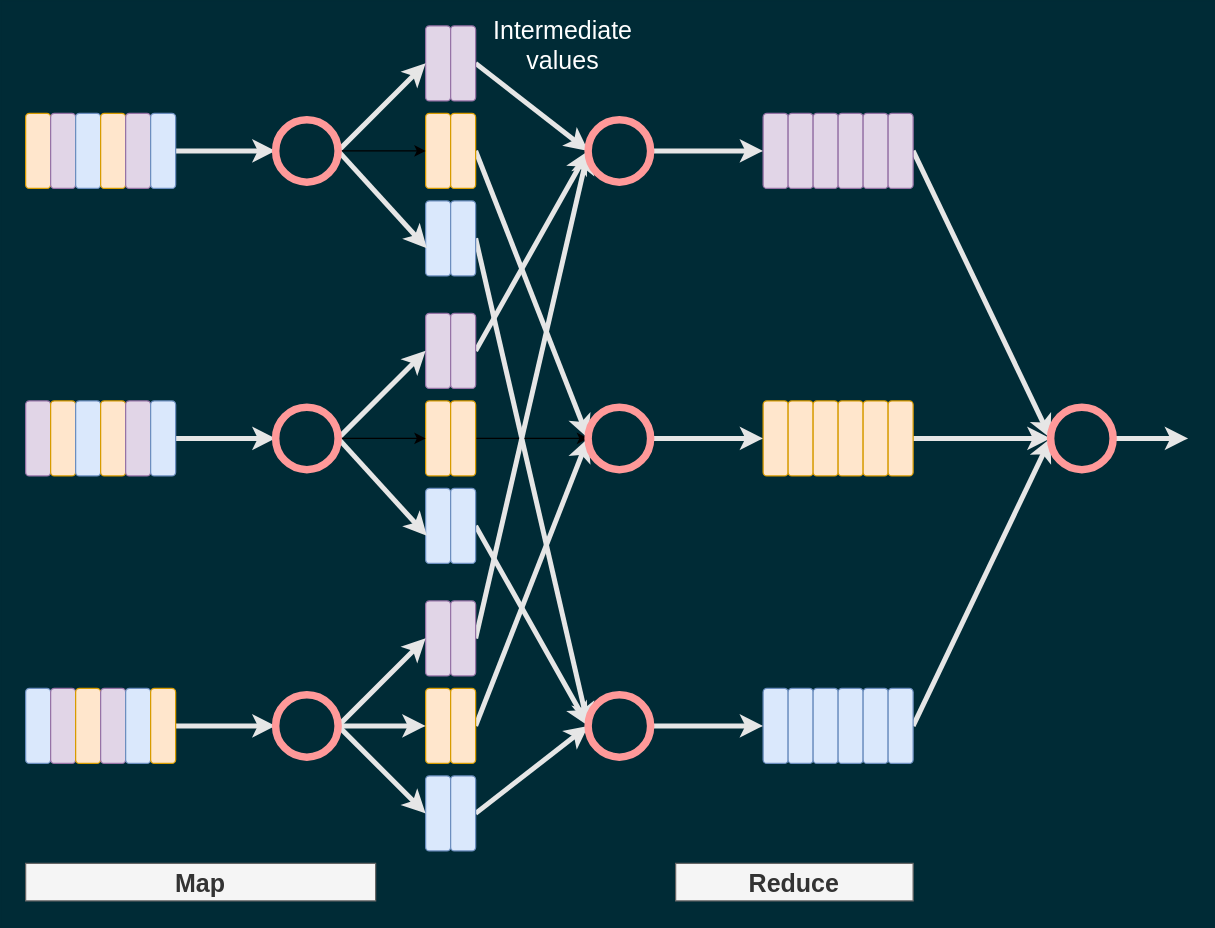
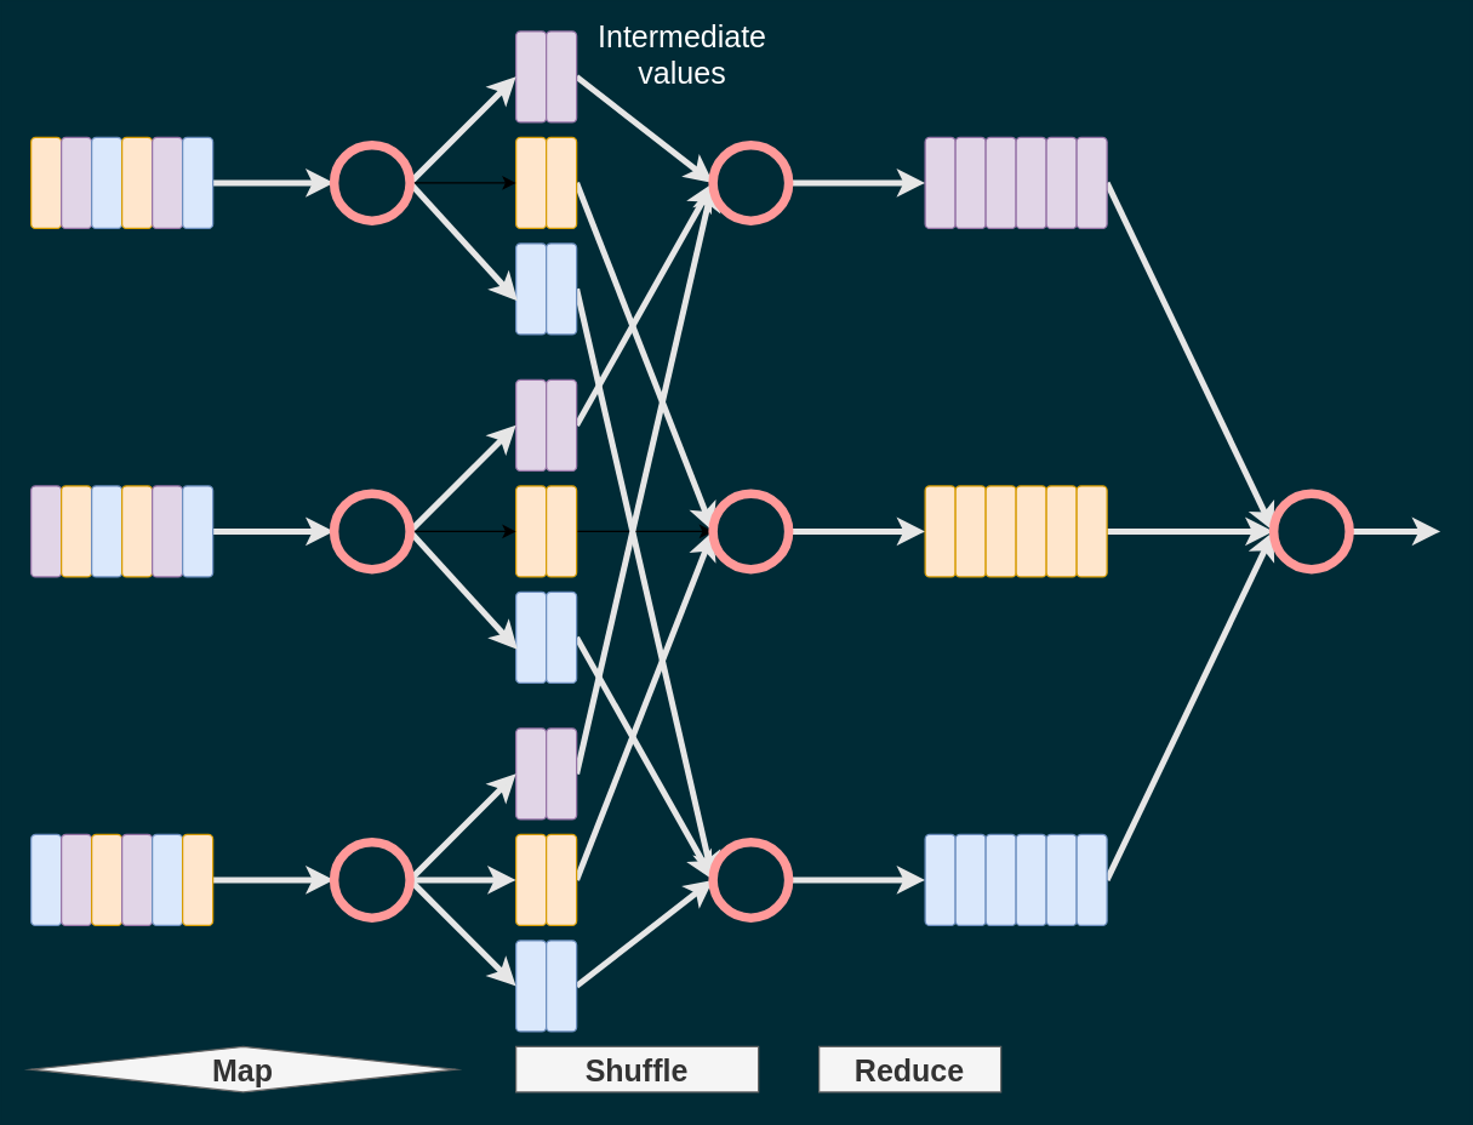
- <mxCell id="91" value="&lt;font style=&quot;font-size: 20px;&quot;&gt;&lt;b&gt;Map&lt;/b&gt;&lt;/font&gt;" style="rounded=0;whiteSpace=wrap;html=1;fillColor=#f5f5f5;fontColor=#333333;strokeColor=#666666;" parent="1" vertex="1"><mxGeometry x="20" y="690" width="280" height="30" as="geometry" /></mxCell>
+ <mxCell id="91" value="&lt;font style=&quot;font-size: 20px;&quot;&gt;&lt;b&gt;Map&lt;/b&gt;&lt;/font&gt;" style="rhombus;whiteSpace=wrap;html=1;fillColor=#f5f5f5;fontColor=#333333;strokeColor=#666666;" parent="1" vertex="1"><mxGeometry x="20" y="690" width="280" height="30" as="geometry" /></mxCell>
+ <mxCell id="92" value="&lt;font style=&quot;font-size: 20px;&quot;&gt;&lt;b&gt;Shuffle&lt;/b&gt;&lt;/font&gt;" style="rounded=0;whiteSpace=wrap;html=1;fillColor=#f5f5f5;fontColor=#333333;strokeColor=#666666;" parent="1" vertex="1"><mxGeometry x="340" y="690" width="160" height="30" as="geometry" /></mxCell>
- <mxCell id="93" value="&lt;font style=&quot;font-size: 20px;&quot;&gt;&lt;b&gt;Reduce&lt;/b&gt;&lt;/font&gt;" style="rounded=0;whiteSpace=wrap;html=1;fillColor=#f5f5f5;fontColor=#333333;strokeColor=#666666;" parent="1" vertex="1"><mxGeometry x="540" y="690" width="190" height="30" as="geometry" /></mxCell>
+ <mxCell id="93" value="&lt;font style=&quot;font-size: 20px;&quot;&gt;&lt;b&gt;Reduce&lt;/b&gt;&lt;/font&gt;" style="rounded=0;whiteSpace=wrap;html=1;fillColor=#f5f5f5;fontColor=#333333;strokeColor=#666666;" parent="1" vertex="1"><mxGeometry x="540" y="690" width="120" height="30" as="geometry" /></mxCell>
